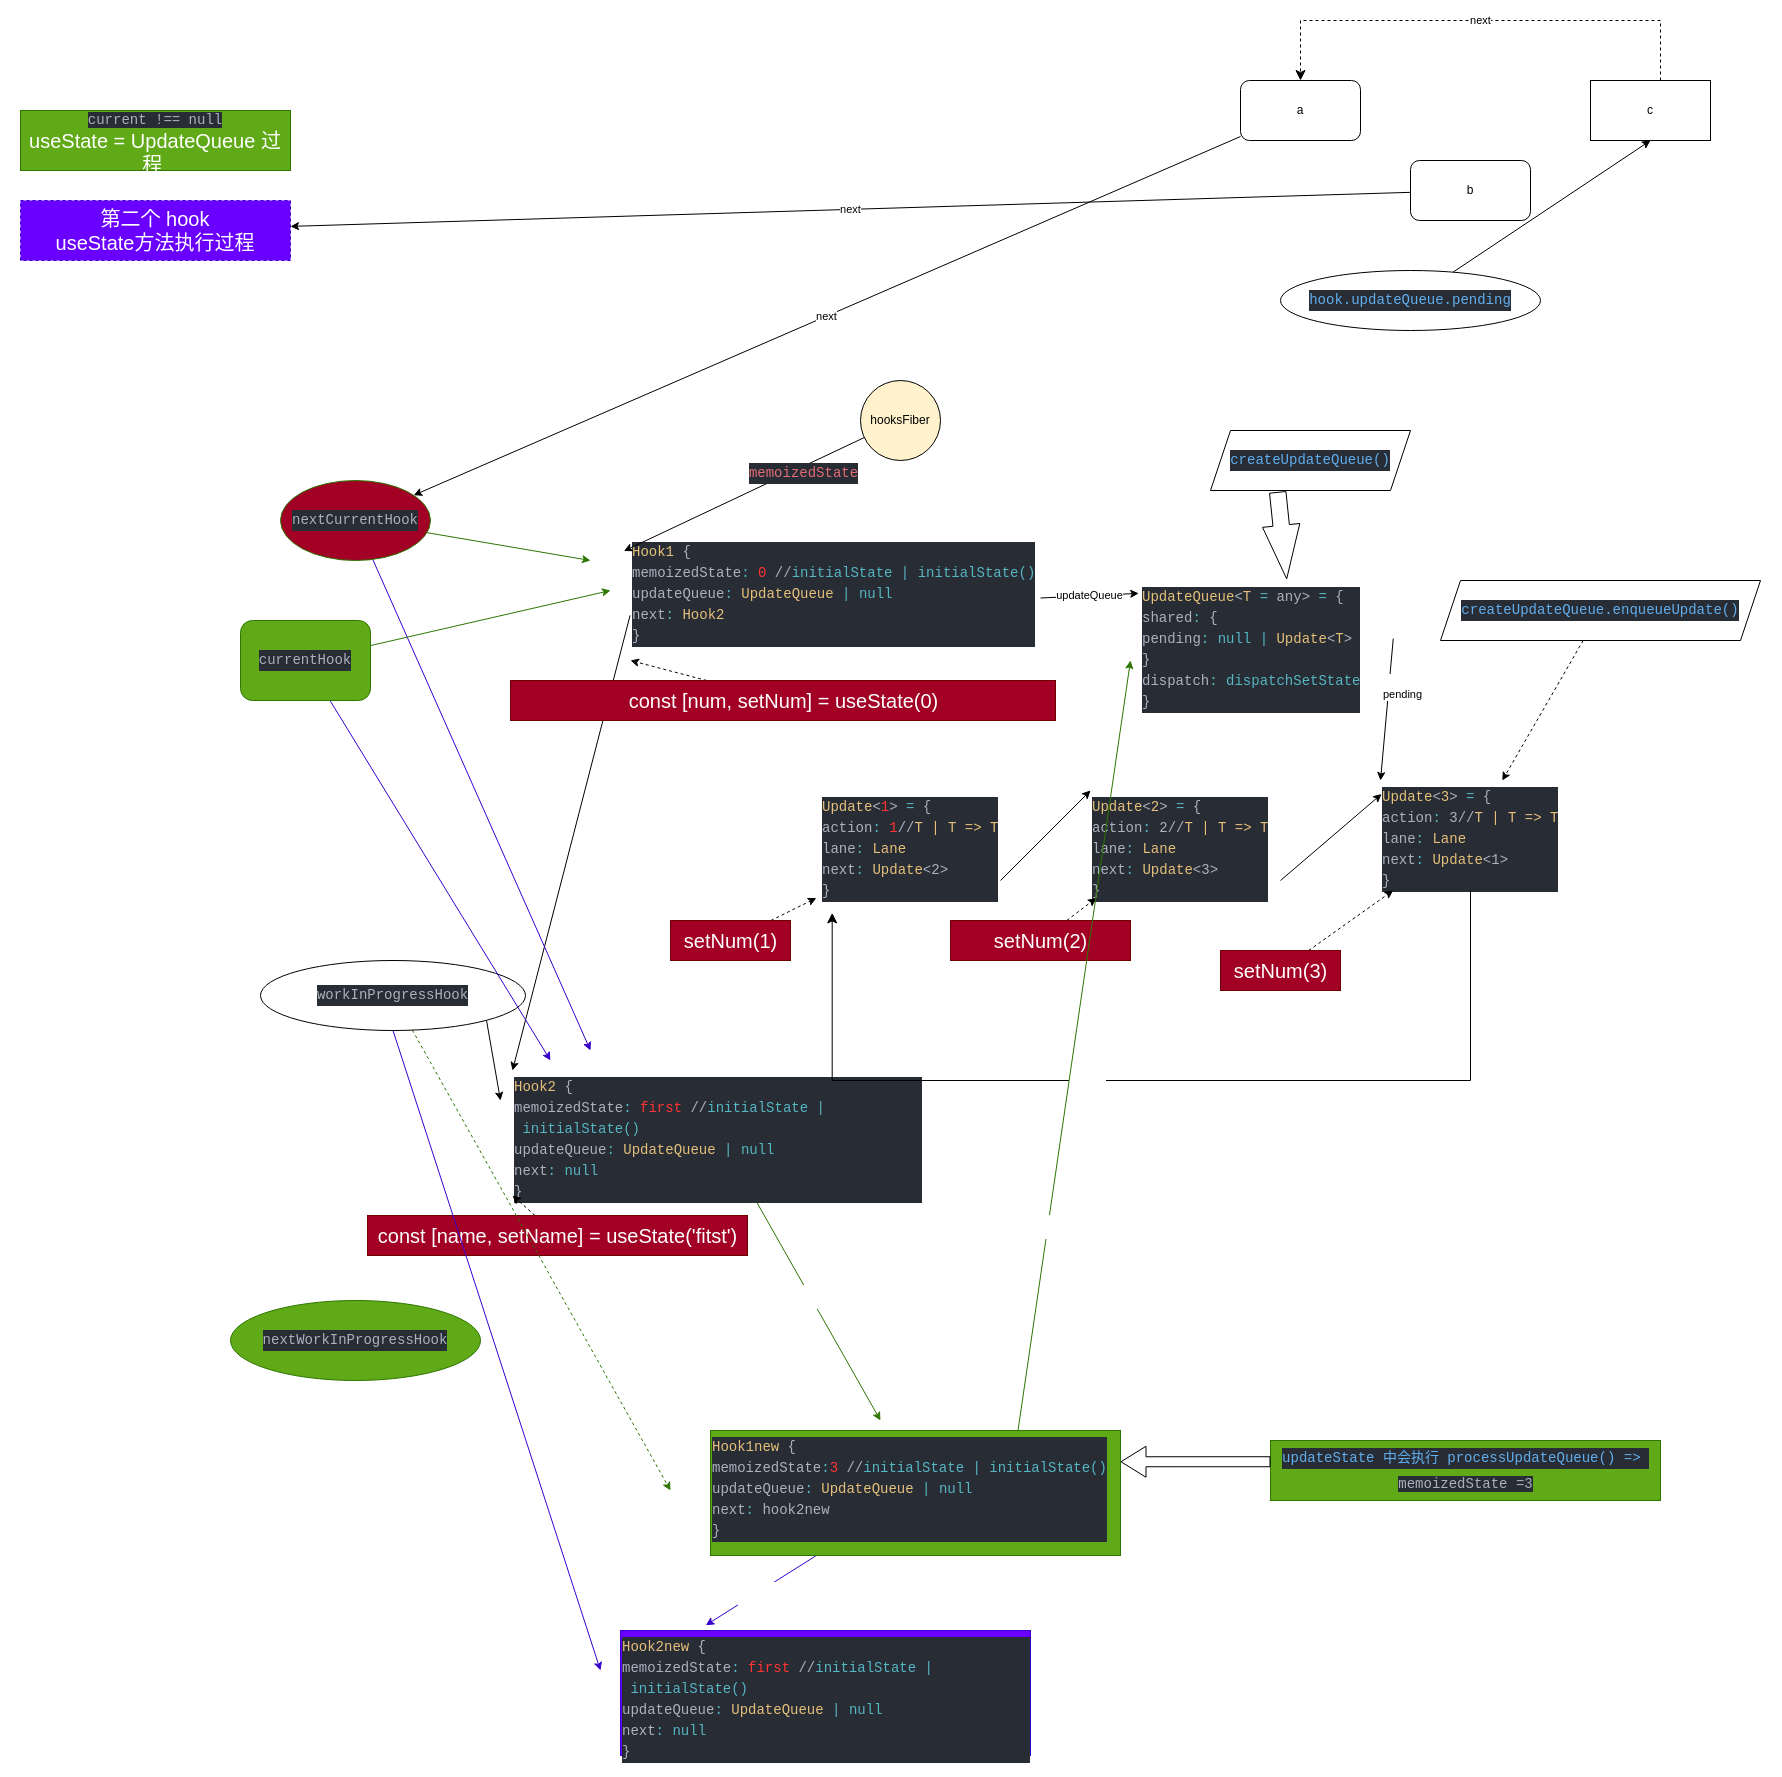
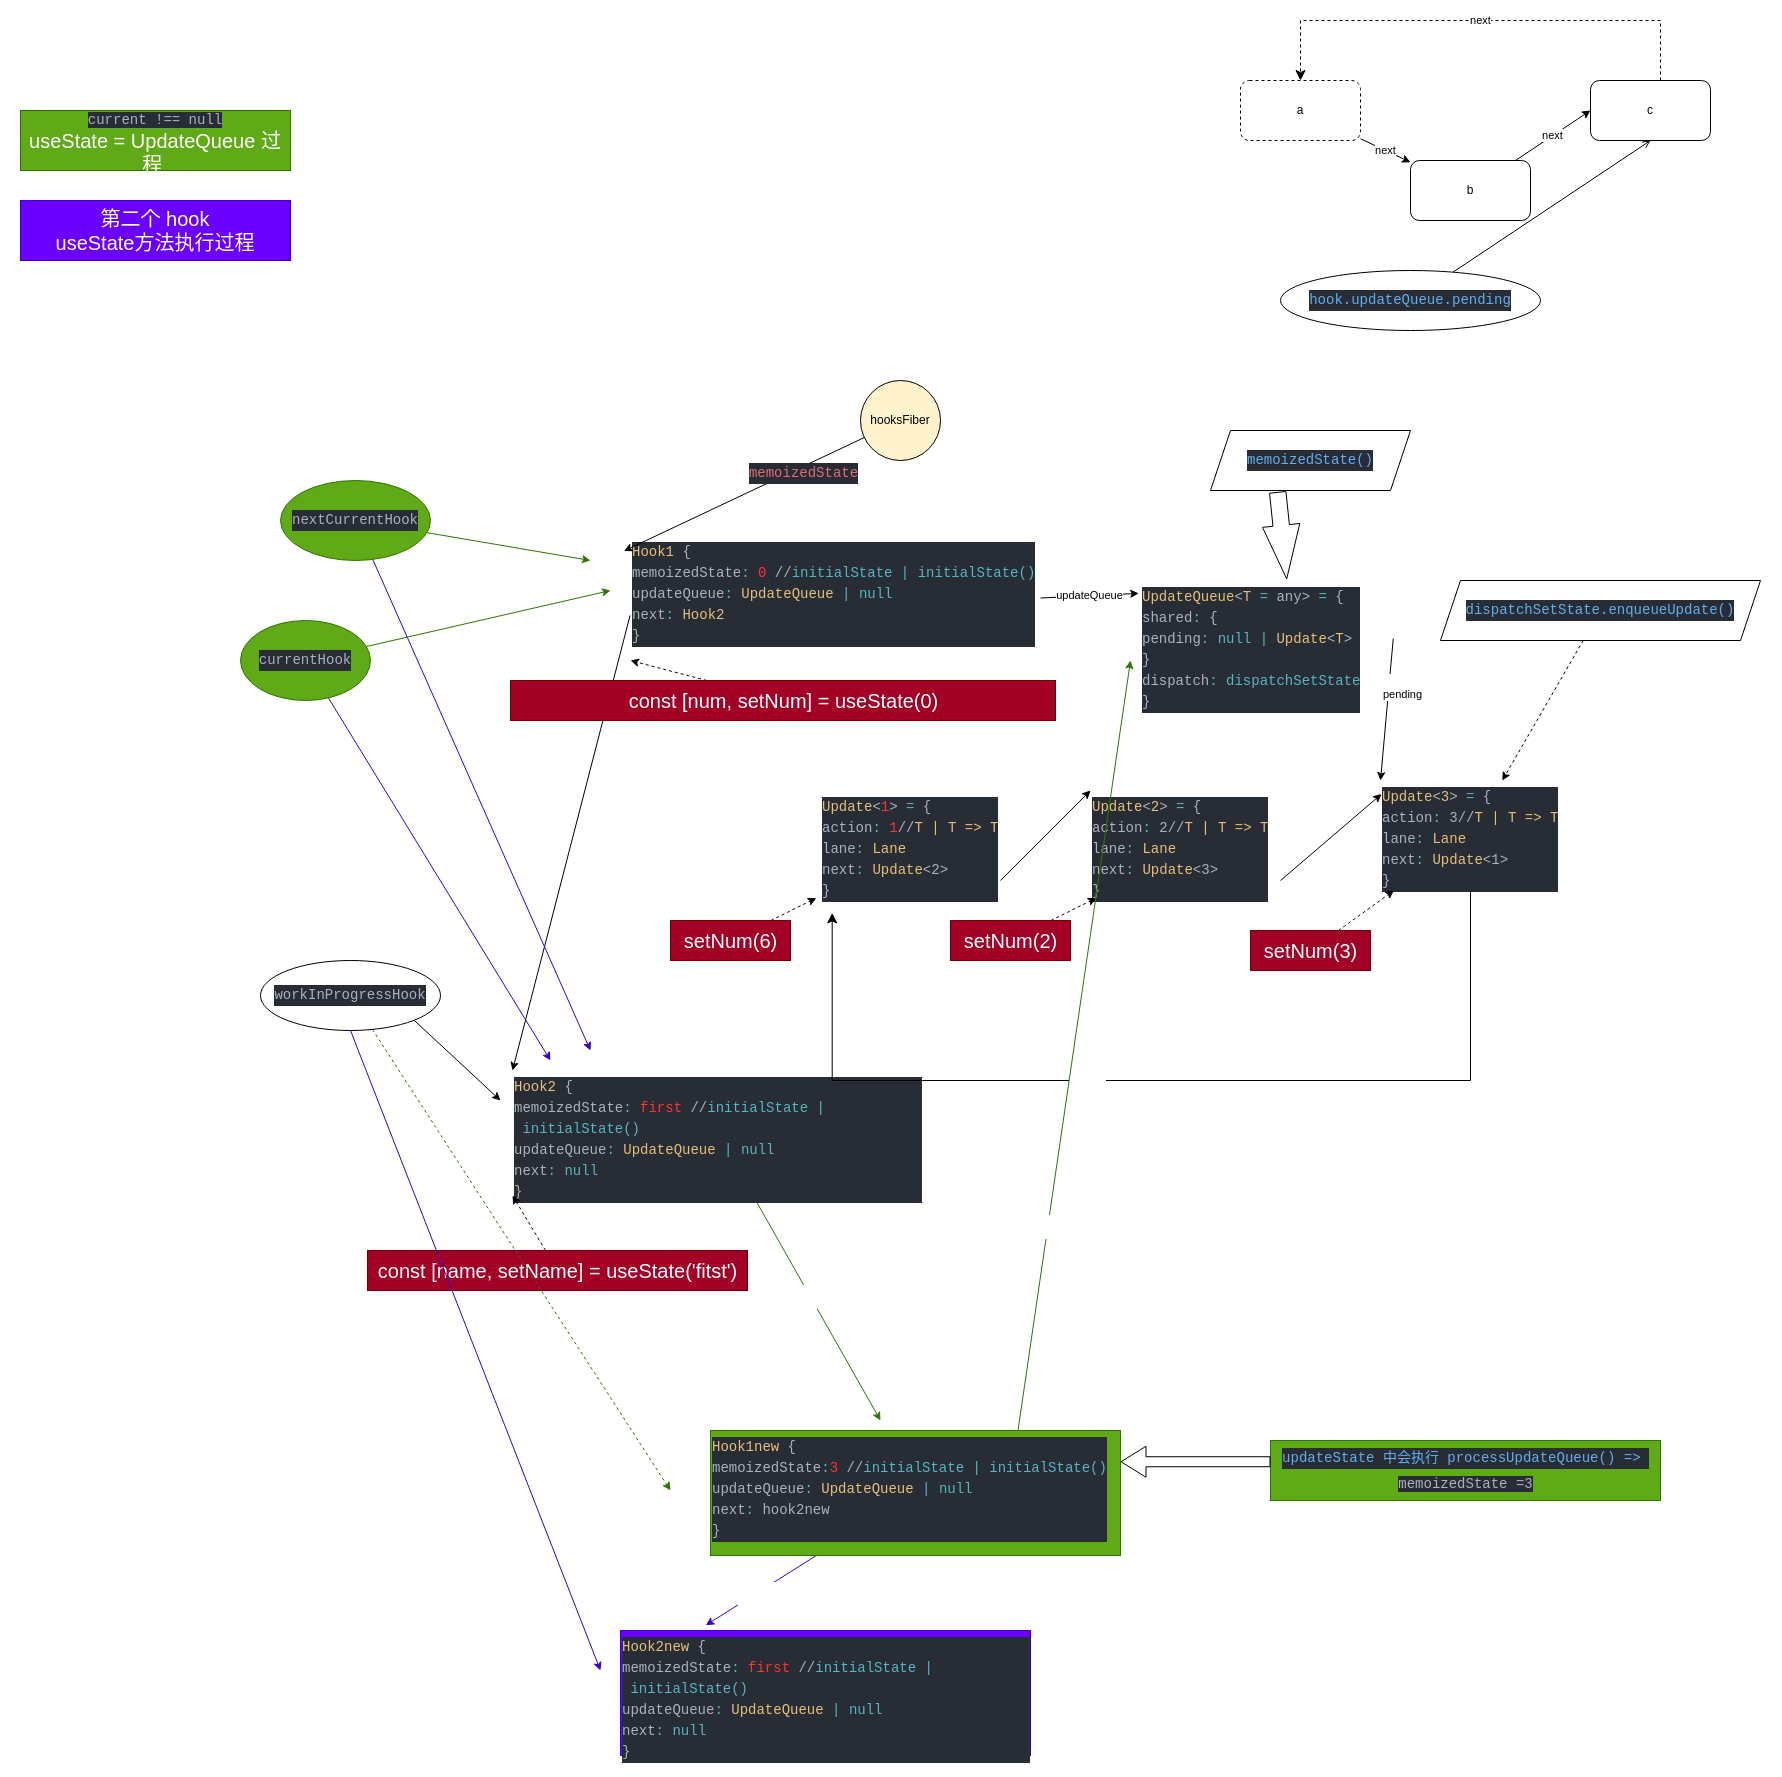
- <mxCell id="3" value="a" style="rounded=1;whiteSpace=wrap;html=1;" vertex="1" parent="1"><mxGeometry x="1240" y="80" width="120" height="60" as="geometry" /></mxCell>
+ <mxCell id="3" value="a" style="rounded=1;whiteSpace=wrap;html=1;dashed=1;" vertex="1" parent="1"><mxGeometry x="1240" y="80" width="120" height="60" as="geometry" /></mxCell>
- <mxCell id="6" value="c" style="whiteSpace=wrap;html=1;rounded=0;" vertex="1" parent="1"><mxGeometry x="1590" y="80" width="120" height="60" as="geometry" /></mxCell>
+ <mxCell id="6" value="c" style="rounded=1;whiteSpace=wrap;html=1;" vertex="1" parent="1"><mxGeometry x="1590" y="80" width="120" height="60" as="geometry" /></mxCell>
- <mxCell id="7" value="" style="edgeStyle=none;html=1;entryX=0.5;entryY=1;entryDx=0;entryDy=0;" edge="1" parent="1" source="8" target="6"><mxGeometry relative="1" as="geometry" /></mxCell>
+ <mxCell id="7" value="" style="edgeStyle=none;html=1;entryX=0.5;entryY=1;entryDx=0;entryDy=0;endArrow=open;" edge="1" parent="1" source="8" target="6"><mxGeometry relative="1" as="geometry" /></mxCell>
- <mxCell id="4" value="next" style="edgeStyle=none;html=1;" edge="1" parent="1" source="5" target="62"><mxGeometry relative="1" as="geometry" /></mxCell>
+ <mxCell id="4" value="next" style="edgeStyle=none;html=1;entryX=0;entryY=0.5;entryDx=0;entryDy=0;" edge="1" parent="1" source="5" target="6"><mxGeometry relative="1" as="geometry" /></mxCell>
- <mxCell id="62" value="第二个 hook&lt;br&gt;useState方法执行过程" style="whiteSpace=wrap;html=1;fontSize=20;fontColor=#ffffff;fillColor=#6a00ff;strokeColor=#3700CC;dashed=1;" vertex="1" parent="1"><mxGeometry x="20" y="200" width="270" height="60" as="geometry" /></mxCell>
+ <mxCell id="62" value="第二个 hook&lt;br&gt;useState方法执行过程" style="whiteSpace=wrap;html=1;fontSize=20;fontColor=#ffffff;fillColor=#6a00ff;strokeColor=#3700CC;" vertex="1" parent="1"><mxGeometry x="20" y="200" width="270" height="60" as="geometry" /></mxCell>
- <mxCell id="2" value="next" style="edgeStyle=none;html=1;" edge="1" parent="1" source="3" target="49"><mxGeometry relative="1" as="geometry" /></mxCell>
+ <mxCell id="2" value="next" style="edgeStyle=none;html=1;" edge="1" parent="1" source="3" target="5"><mxGeometry relative="1" as="geometry" /></mxCell>
- <mxCell id="20" value="&lt;div style=&quot;color: rgb(171, 178, 191); background-color: rgb(40, 44, 52); font-family: Menlo, Monaco, &amp;quot;Courier New&amp;quot;, monospace; font-size: 14px; line-height: 21px;&quot;&gt;&lt;span style=&quot;color: #61afef;&quot;&gt;createUpdateQueue()&lt;/span&gt;&lt;/div&gt;" style="shape=parallelogram;perimeter=parallelogramPerimeter;whiteSpace=wrap;html=1;fixedSize=1;" vertex="1" parent="1"><mxGeometry x="1210" y="430" width="200" height="60" as="geometry" /></mxCell>
+ <mxCell id="20" value="&lt;div style=&quot;color: rgb(171, 178, 191); background-color: rgb(40, 44, 52); font-family: Menlo, Monaco, &amp;quot;Courier New&amp;quot;, monospace; font-size: 14px; line-height: 21px;&quot;&gt;&lt;span style=&quot;color: #61afef;&quot;&gt;memoizedState()&lt;/span&gt;&lt;/div&gt;" style="shape=parallelogram;perimeter=parallelogramPerimeter;whiteSpace=wrap;html=1;fixedSize=1;" vertex="1" parent="1"><mxGeometry x="1210" y="430" width="200" height="60" as="geometry" /></mxCell>
- <mxCell id="49" value="&lt;div style=&quot;color: rgb(171, 178, 191); background-color: rgb(40, 44, 52); font-family: Menlo, Monaco, &amp;quot;Courier New&amp;quot;, monospace; font-size: 14px; line-height: 21px;&quot;&gt;nextCurrentHook&lt;/div&gt;" style="ellipse;whiteSpace=wrap;html=1;fontSize=20;fontColor=#ffffff;fillColor=#a20025;strokeColor=#2D7600;" vertex="1" parent="1"><mxGeometry x="280" y="480" width="150" height="80" as="geometry" /></mxCell>
+ <mxCell id="49" value="&lt;div style=&quot;color: rgb(171, 178, 191); background-color: rgb(40, 44, 52); font-family: Menlo, Monaco, &amp;quot;Courier New&amp;quot;, monospace; font-size: 14px; line-height: 21px;&quot;&gt;nextCurrentHook&lt;/div&gt;" style="ellipse;whiteSpace=wrap;html=1;fontSize=20;fontColor=#ffffff;fillColor=#60a917;strokeColor=#2D7600;" vertex="1" parent="1"><mxGeometry x="280" y="480" width="150" height="80" as="geometry" /></mxCell>
- <mxCell id="23" value="&lt;div style=&quot;color: rgb(171, 178, 191); background-color: rgb(40, 44, 52); font-family: Menlo, Monaco, &amp;quot;Courier New&amp;quot;, monospace; font-size: 14px; line-height: 21px;&quot;&gt;&lt;span style=&quot;color: rgb(97, 175, 239);&quot;&gt;createUpdateQueue.&lt;/span&gt;&lt;span style=&quot;color: rgb(97, 175, 239);&quot;&gt;enqueueUpdate&lt;/span&gt;&lt;span style=&quot;color: #61afef;&quot;&gt;()&lt;/span&gt;&lt;/div&gt;" style="shape=parallelogram;perimeter=parallelogramPerimeter;whiteSpace=wrap;html=1;fixedSize=1;" vertex="1" parent="1"><mxGeometry x="1440" y="580" width="320" height="60" as="geometry" /></mxCell>
+ <mxCell id="23" value="&lt;div style=&quot;color: rgb(171, 178, 191); background-color: rgb(40, 44, 52); font-family: Menlo, Monaco, &amp;quot;Courier New&amp;quot;, monospace; font-size: 14px; line-height: 21px;&quot;&gt;&lt;span style=&quot;color: rgb(97, 175, 239);&quot;&gt;dispatchSetState.&lt;/span&gt;&lt;span style=&quot;color: rgb(97, 175, 239);&quot;&gt;enqueueUpdate&lt;/span&gt;&lt;span style=&quot;color: #61afef;&quot;&gt;()&lt;/span&gt;&lt;/div&gt;" style="shape=parallelogram;perimeter=parallelogramPerimeter;whiteSpace=wrap;html=1;fixedSize=1;" vertex="1" parent="1"><mxGeometry x="1440" y="580" width="320" height="60" as="geometry" /></mxCell>
- <mxCell id="58" value="&lt;div style=&quot;color: rgb(171, 178, 191); background-color: rgb(40, 44, 52); font-family: Menlo, Monaco, &amp;quot;Courier New&amp;quot;, monospace; font-size: 14px; line-height: 21px;&quot;&gt;currentHook&lt;/div&gt;" style="whiteSpace=wrap;html=1;fontSize=20;fontColor=#ffffff;fillColor=#60a917;strokeColor=#2D7600;rounded=1;" vertex="1" parent="1"><mxGeometry x="240" y="620" width="130" height="80" as="geometry" /></mxCell>
+ <mxCell id="58" value="&lt;div style=&quot;color: rgb(171, 178, 191); background-color: rgb(40, 44, 52); font-family: Menlo, Monaco, &amp;quot;Courier New&amp;quot;, monospace; font-size: 14px; line-height: 21px;&quot;&gt;currentHook&lt;/div&gt;" style="ellipse;whiteSpace=wrap;html=1;fontSize=20;fontColor=#ffffff;fillColor=#60a917;strokeColor=#2D7600;" vertex="1" parent="1"><mxGeometry x="240" y="620" width="130" height="80" as="geometry" /></mxCell>
- <mxCell id="31" value="setNum(1)" style="text;html=1;align=center;verticalAlign=middle;resizable=0;points=[];autosize=1;strokeColor=#6F0000;fillColor=#a20025;fontSize=20;fontColor=#ffffff;" vertex="1" parent="1"><mxGeometry x="670" y="920" width="120" height="40" as="geometry" /></mxCell>
+ <mxCell id="31" value="setNum(6)" style="text;html=1;align=center;verticalAlign=middle;resizable=0;points=[];autosize=1;strokeColor=#6F0000;fillColor=#a20025;fontSize=20;fontColor=#ffffff;" vertex="1" parent="1"><mxGeometry x="670" y="920" width="120" height="40" as="geometry" /></mxCell>
- <mxCell id="33" value="setNum(2)" style="text;html=1;align=center;verticalAlign=middle;resizable=0;points=[];autosize=1;strokeColor=#6F0000;fillColor=#a20025;fontSize=20;fontColor=#ffffff;" vertex="1" parent="1"><mxGeometry x="950" y="920" width="180" height="40" as="geometry" /></mxCell>
+ <mxCell id="33" value="setNum(2)" style="text;html=1;align=center;verticalAlign=middle;resizable=0;points=[];autosize=1;strokeColor=#6F0000;fillColor=#a20025;fontSize=20;fontColor=#ffffff;" vertex="1" parent="1"><mxGeometry x="950" y="920" width="120" height="40" as="geometry" /></mxCell>
- <mxCell id="35" value="setNum(3)" style="text;html=1;align=center;verticalAlign=middle;resizable=0;points=[];autosize=1;strokeColor=#6F0000;fillColor=#a20025;fontSize=20;fontColor=#ffffff;" vertex="1" parent="1"><mxGeometry x="1220" y="950" width="120" height="40" as="geometry" /></mxCell>
+ <mxCell id="35" value="setNum(3)" style="text;html=1;align=center;verticalAlign=middle;resizable=0;points=[];autosize=1;strokeColor=#6F0000;fillColor=#a20025;fontSize=20;fontColor=#ffffff;" vertex="1" parent="1"><mxGeometry x="1250" y="930" width="120" height="40" as="geometry" /></mxCell>
- <mxCell id="44" value="&lt;div style=&quot;color: rgb(171, 178, 191); background-color: rgb(40, 44, 52); font-family: Menlo, Monaco, &amp;quot;Courier New&amp;quot;, monospace; font-size: 14px; line-height: 21px;&quot;&gt;workInProgressHook&lt;/div&gt;" style="ellipse;whiteSpace=wrap;html=1;fontSize=20;fontColor=#FFFFFF;" vertex="1" parent="1"><mxGeometry x="260" y="960" width="265" height="70" as="geometry" /></mxCell>
+ <mxCell id="44" value="&lt;div style=&quot;color: rgb(171, 178, 191); background-color: rgb(40, 44, 52); font-family: Menlo, Monaco, &amp;quot;Courier New&amp;quot;, monospace; font-size: 14px; line-height: 21px;&quot;&gt;workInProgressHook&lt;/div&gt;" style="ellipse;whiteSpace=wrap;html=1;fontSize=20;fontColor=#FFFFFF;" vertex="1" parent="1"><mxGeometry x="260" y="960" width="180" height="70" as="geometry" /></mxCell>
- <mxCell id="40" value="&lt;font style=&quot;font-size: 20px;&quot;&gt;const [name, setName] = useState('fitst')&lt;/font&gt;" style="text;html=1;align=center;verticalAlign=middle;resizable=0;points=[];autosize=1;strokeColor=#6F0000;fillColor=#a20025;fontColor=#ffffff;" vertex="1" parent="1"><mxGeometry x="367" y="1215" width="380" height="40" as="geometry" /></mxCell>
+ <mxCell id="40" value="&lt;font style=&quot;font-size: 20px;&quot;&gt;const [name, setName] = useState('fitst')&lt;/font&gt;" style="text;html=1;align=center;verticalAlign=middle;resizable=0;points=[];autosize=1;strokeColor=#6F0000;fillColor=#a20025;fontColor=#ffffff;" vertex="1" parent="1"><mxGeometry x="367" y="1250" width="380" height="40" as="geometry" /></mxCell>
- <mxCell id="50" value="&lt;div style=&quot;color: rgb(171, 178, 191); background-color: rgb(40, 44, 52); font-family: Menlo, Monaco, &amp;quot;Courier New&amp;quot;, monospace; font-size: 14px; line-height: 21px;&quot;&gt;nextWorkInProgressHook&lt;/div&gt;" style="ellipse;whiteSpace=wrap;html=1;fontSize=20;fontColor=#ffffff;fillColor=#60a917;strokeColor=#2D7600;" vertex="1" parent="1"><mxGeometry x="230" y="1300" width="250" height="80" as="geometry" /></mxCell>
